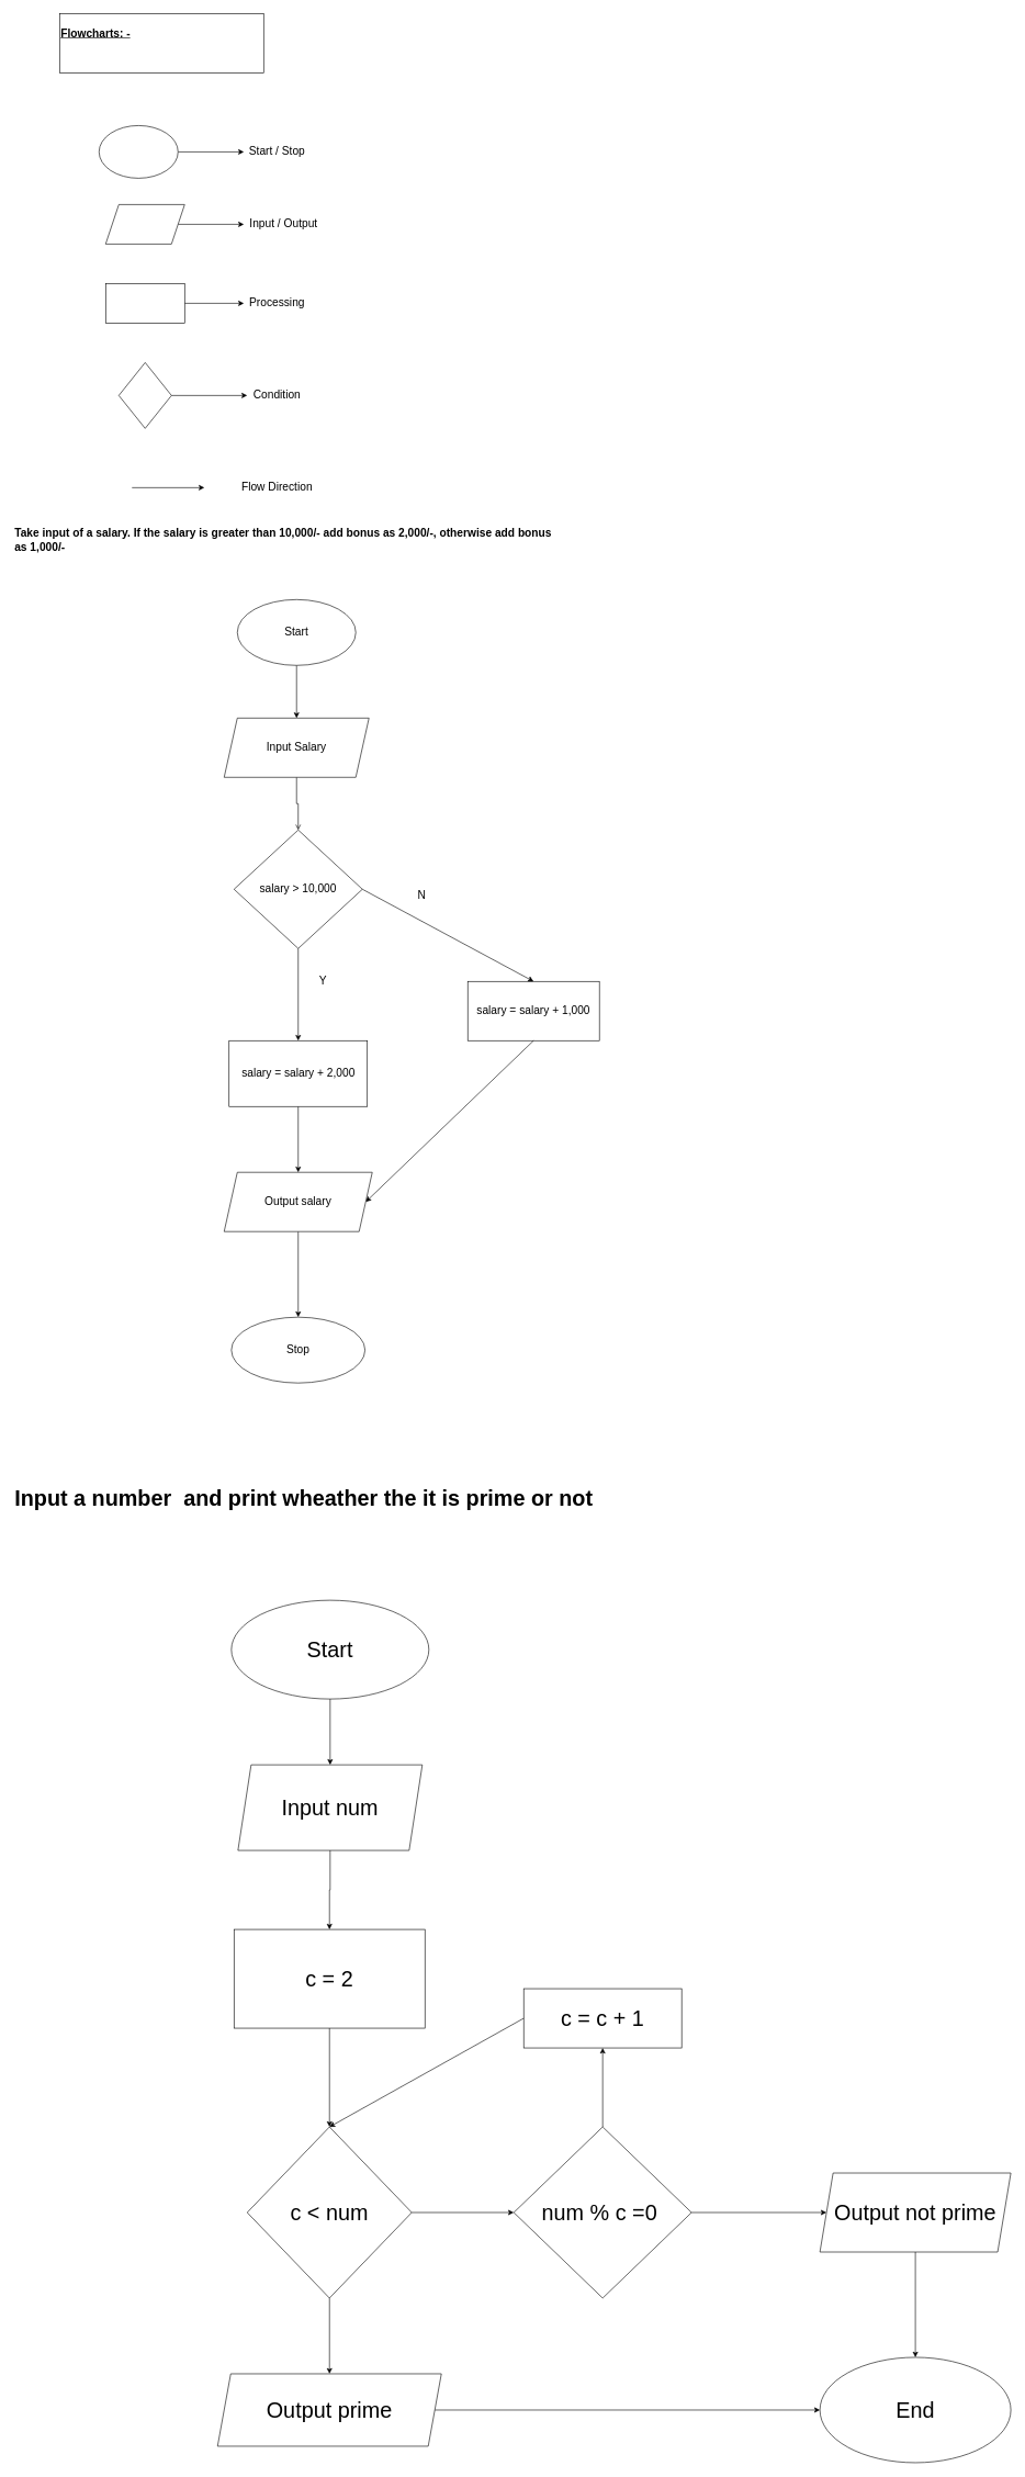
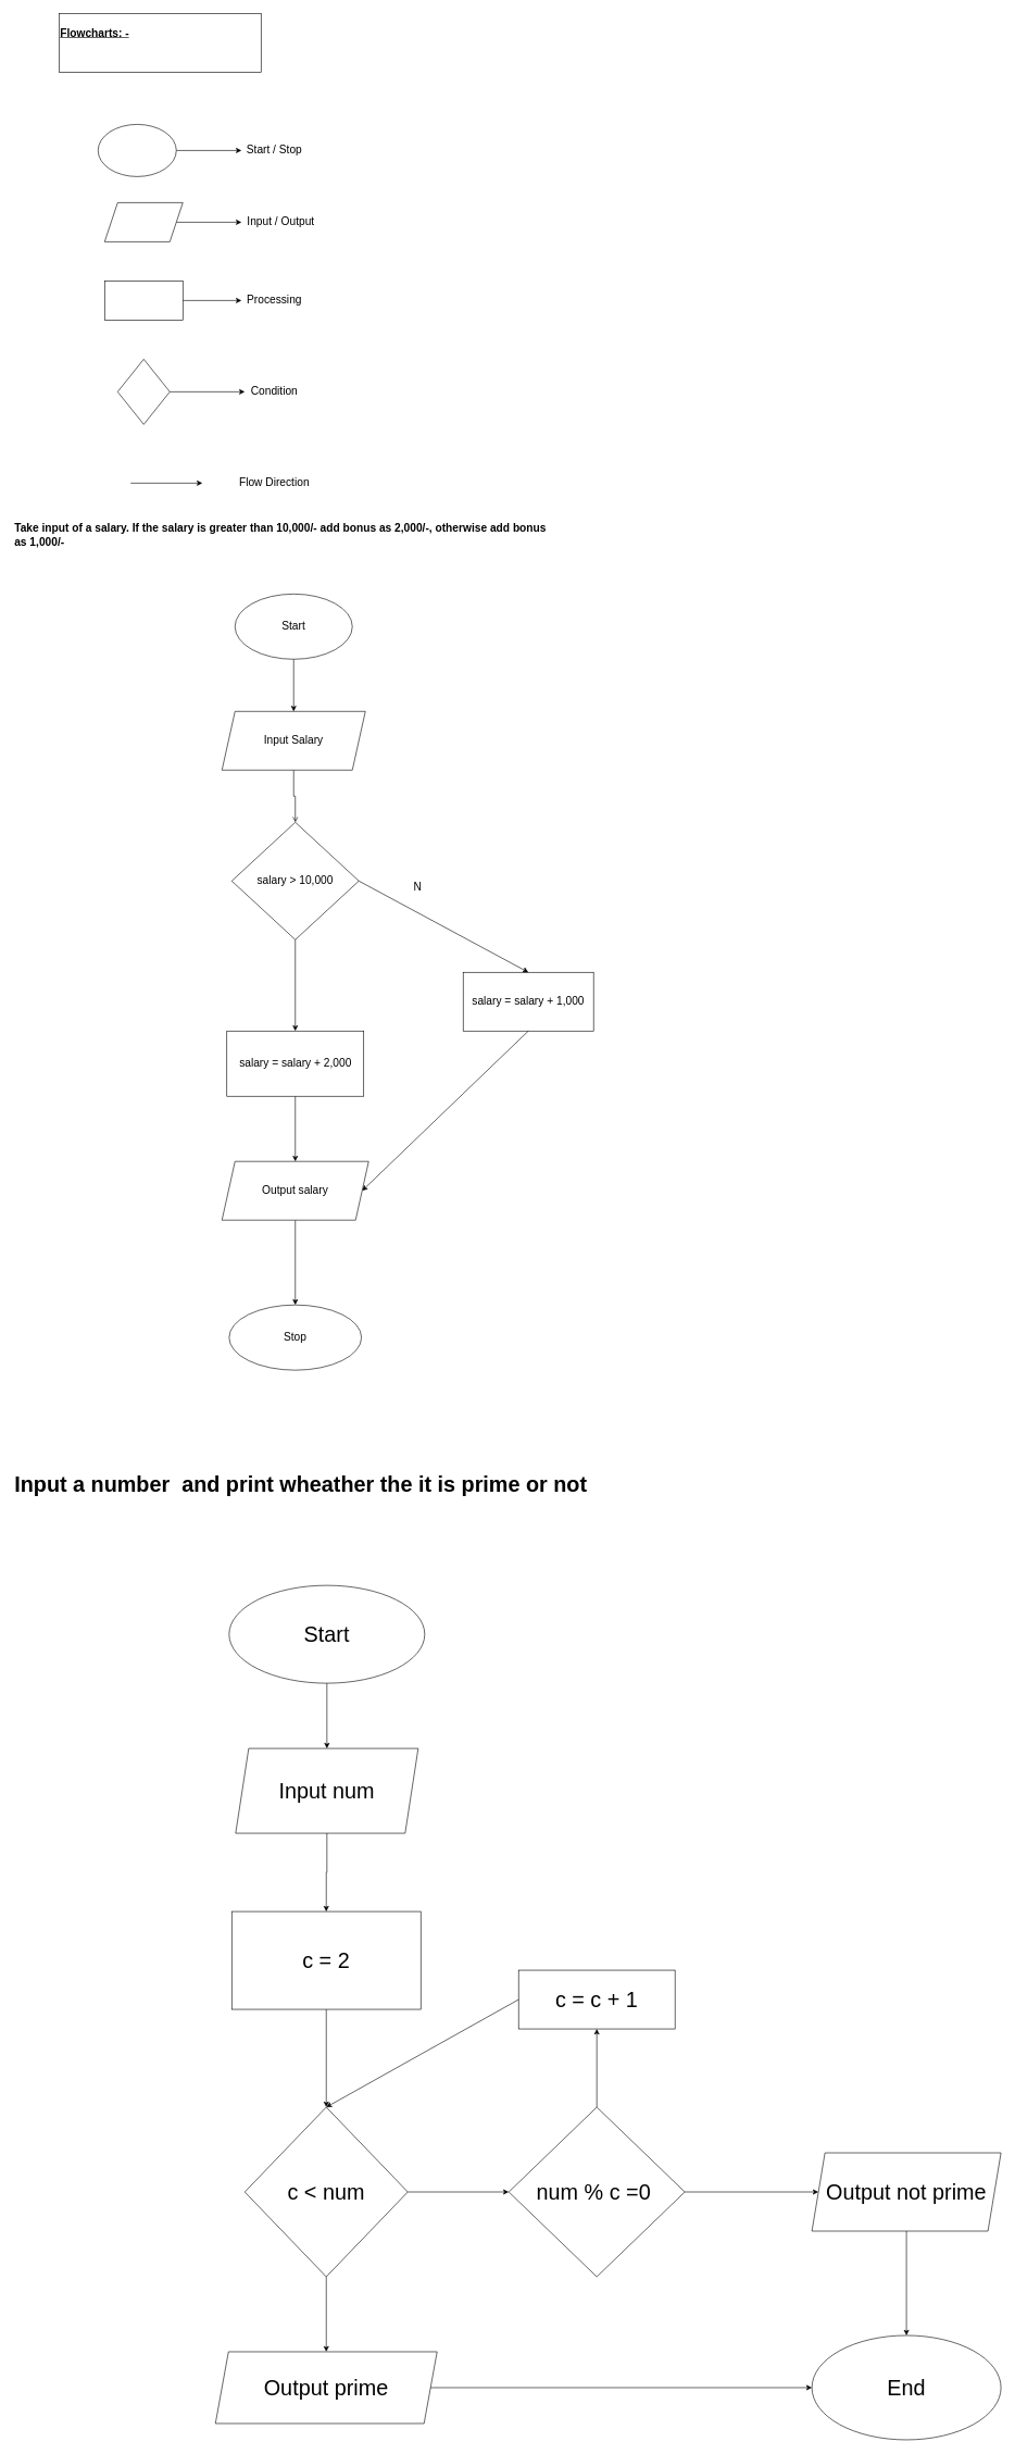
- <mxCell id="32" value="Y" style="text;html=1;align=center;verticalAlign=middle;resizable=0;points=[];autosize=1;strokeColor=none;fillColor=none;fontSize=17;" vertex="1" parent="1"><mxGeometry x="475" y="1475" width="30" height="30" as="geometry" /></mxCell>
